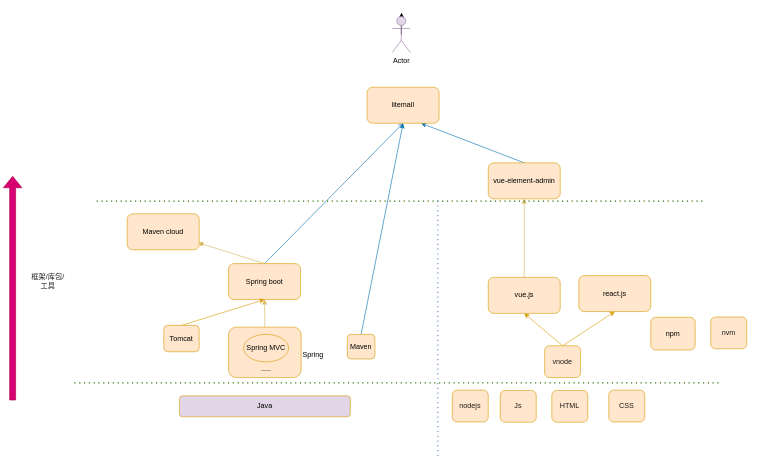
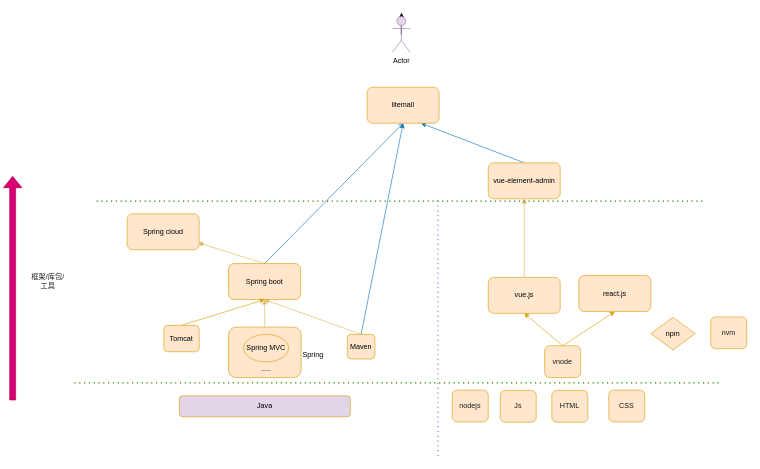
- <mxCell id="7" value="&lt;font color=&quot;#000000&quot;&gt;Maven cloud&lt;/font&gt;" style="rounded=1;whiteSpace=wrap;html=1;fillColor=#ffe6cc;strokeColor=#d79b00;" parent="1" vertex="1"><mxGeometry x="211" y="356" width="120" height="60" as="geometry" /></mxCell>
+ <mxCell id="7" value="&lt;font color=&quot;#000000&quot;&gt;Spring cloud&lt;/font&gt;" style="rounded=1;whiteSpace=wrap;html=1;fillColor=#ffe6cc;strokeColor=#d79b00;" parent="1" vertex="1"><mxGeometry x="211" y="356" width="120" height="60" as="geometry" /></mxCell>
+ <mxCell id="11" style="edgeStyle=none;html=1;exitX=0.5;exitY=0;exitDx=0;exitDy=0;fillColor=#fff2cc;strokeColor=#d6b656;entryX=0.5;entryY=1;entryDx=0;entryDy=0;" parent="1" source="13" target="6" edge="1"><mxGeometry relative="1" as="geometry"><mxPoint x="386" y="492" as="targetPoint" /></mxGeometry></mxCell>
- <mxCell id="26" value="&lt;font color=&quot;#000000&quot;&gt;npm&lt;/font&gt;" style="rounded=1;whiteSpace=wrap;html=1;fillColor=#ffe6cc;strokeColor=#d79b00;" vertex="1" parent="1"><mxGeometry x="1084" y="528.5" width="74" height="54.5" as="geometry" /></mxCell>
+ <mxCell id="26" value="&lt;font color=&quot;#000000&quot;&gt;npm&lt;/font&gt;" style="rhombus;whiteSpace=wrap;html=1;fillColor=#ffe6cc;strokeColor=#d79b00;" vertex="1" parent="1"><mxGeometry x="1084" y="528.5" width="74" height="54.5" as="geometry" /></mxCell>
